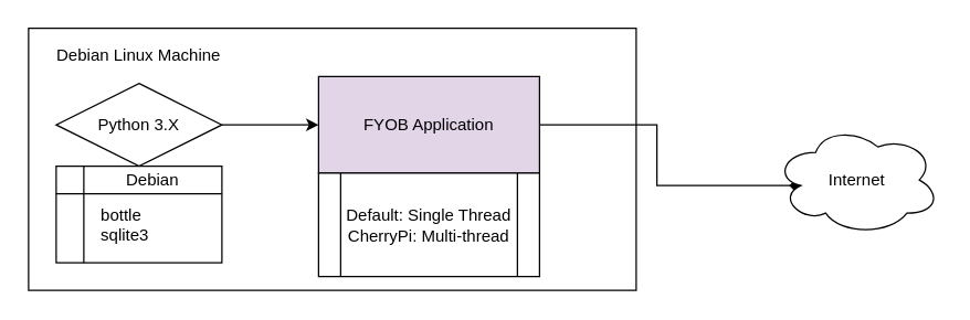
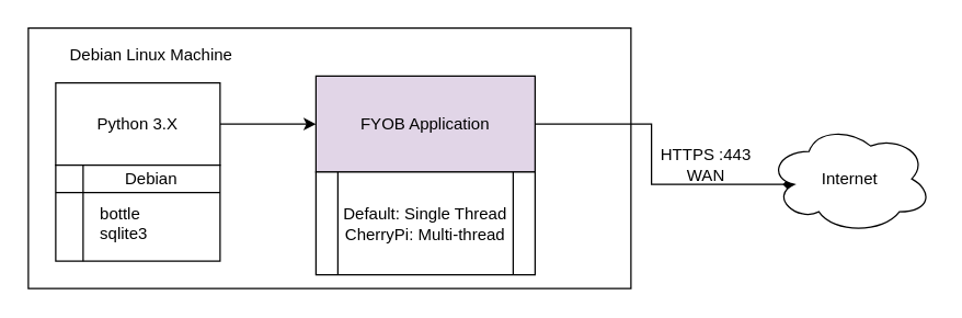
- <mxCell id="3" value="Debian Linux Machine" style="text;html=1;strokeColor=none;fillColor=none;align=center;verticalAlign=middle;whiteSpace=wrap;rounded=0;" vertex="1" parent="1"><mxGeometry x="30" y="30" width="140" height="20" as="geometry" /></mxCell>
+ <mxCell id="3" value="Debian Linux Machine" style="text;html=1;strokeColor=none;fillColor=none;align=center;verticalAlign=middle;whiteSpace=wrap;rounded=0;" vertex="1" parent="1"><mxGeometry x="40" y="30" width="140" height="20" as="geometry" /></mxCell>
- <mxCell id="8" value="Python 3.X" style="rhombus;whiteSpace=wrap;html=1;" vertex="1" parent="1"><mxGeometry x="40" y="60" width="120" height="60" as="geometry" /></mxCell>
+ <mxCell id="8" value="Python 3.X" style="rounded=0;whiteSpace=wrap;html=1;" vertex="1" parent="1"><mxGeometry x="40" y="60" width="120" height="60" as="geometry" /></mxCell>
+ <mxCell id="13" value="HTTPS :443 WAN" style="text;html=1;strokeColor=none;fillColor=none;align=center;verticalAlign=middle;whiteSpace=wrap;rounded=0;" vertex="1" parent="1"><mxGeometry x="480" y="110" width="70" height="20" as="geometry" /></mxCell>
